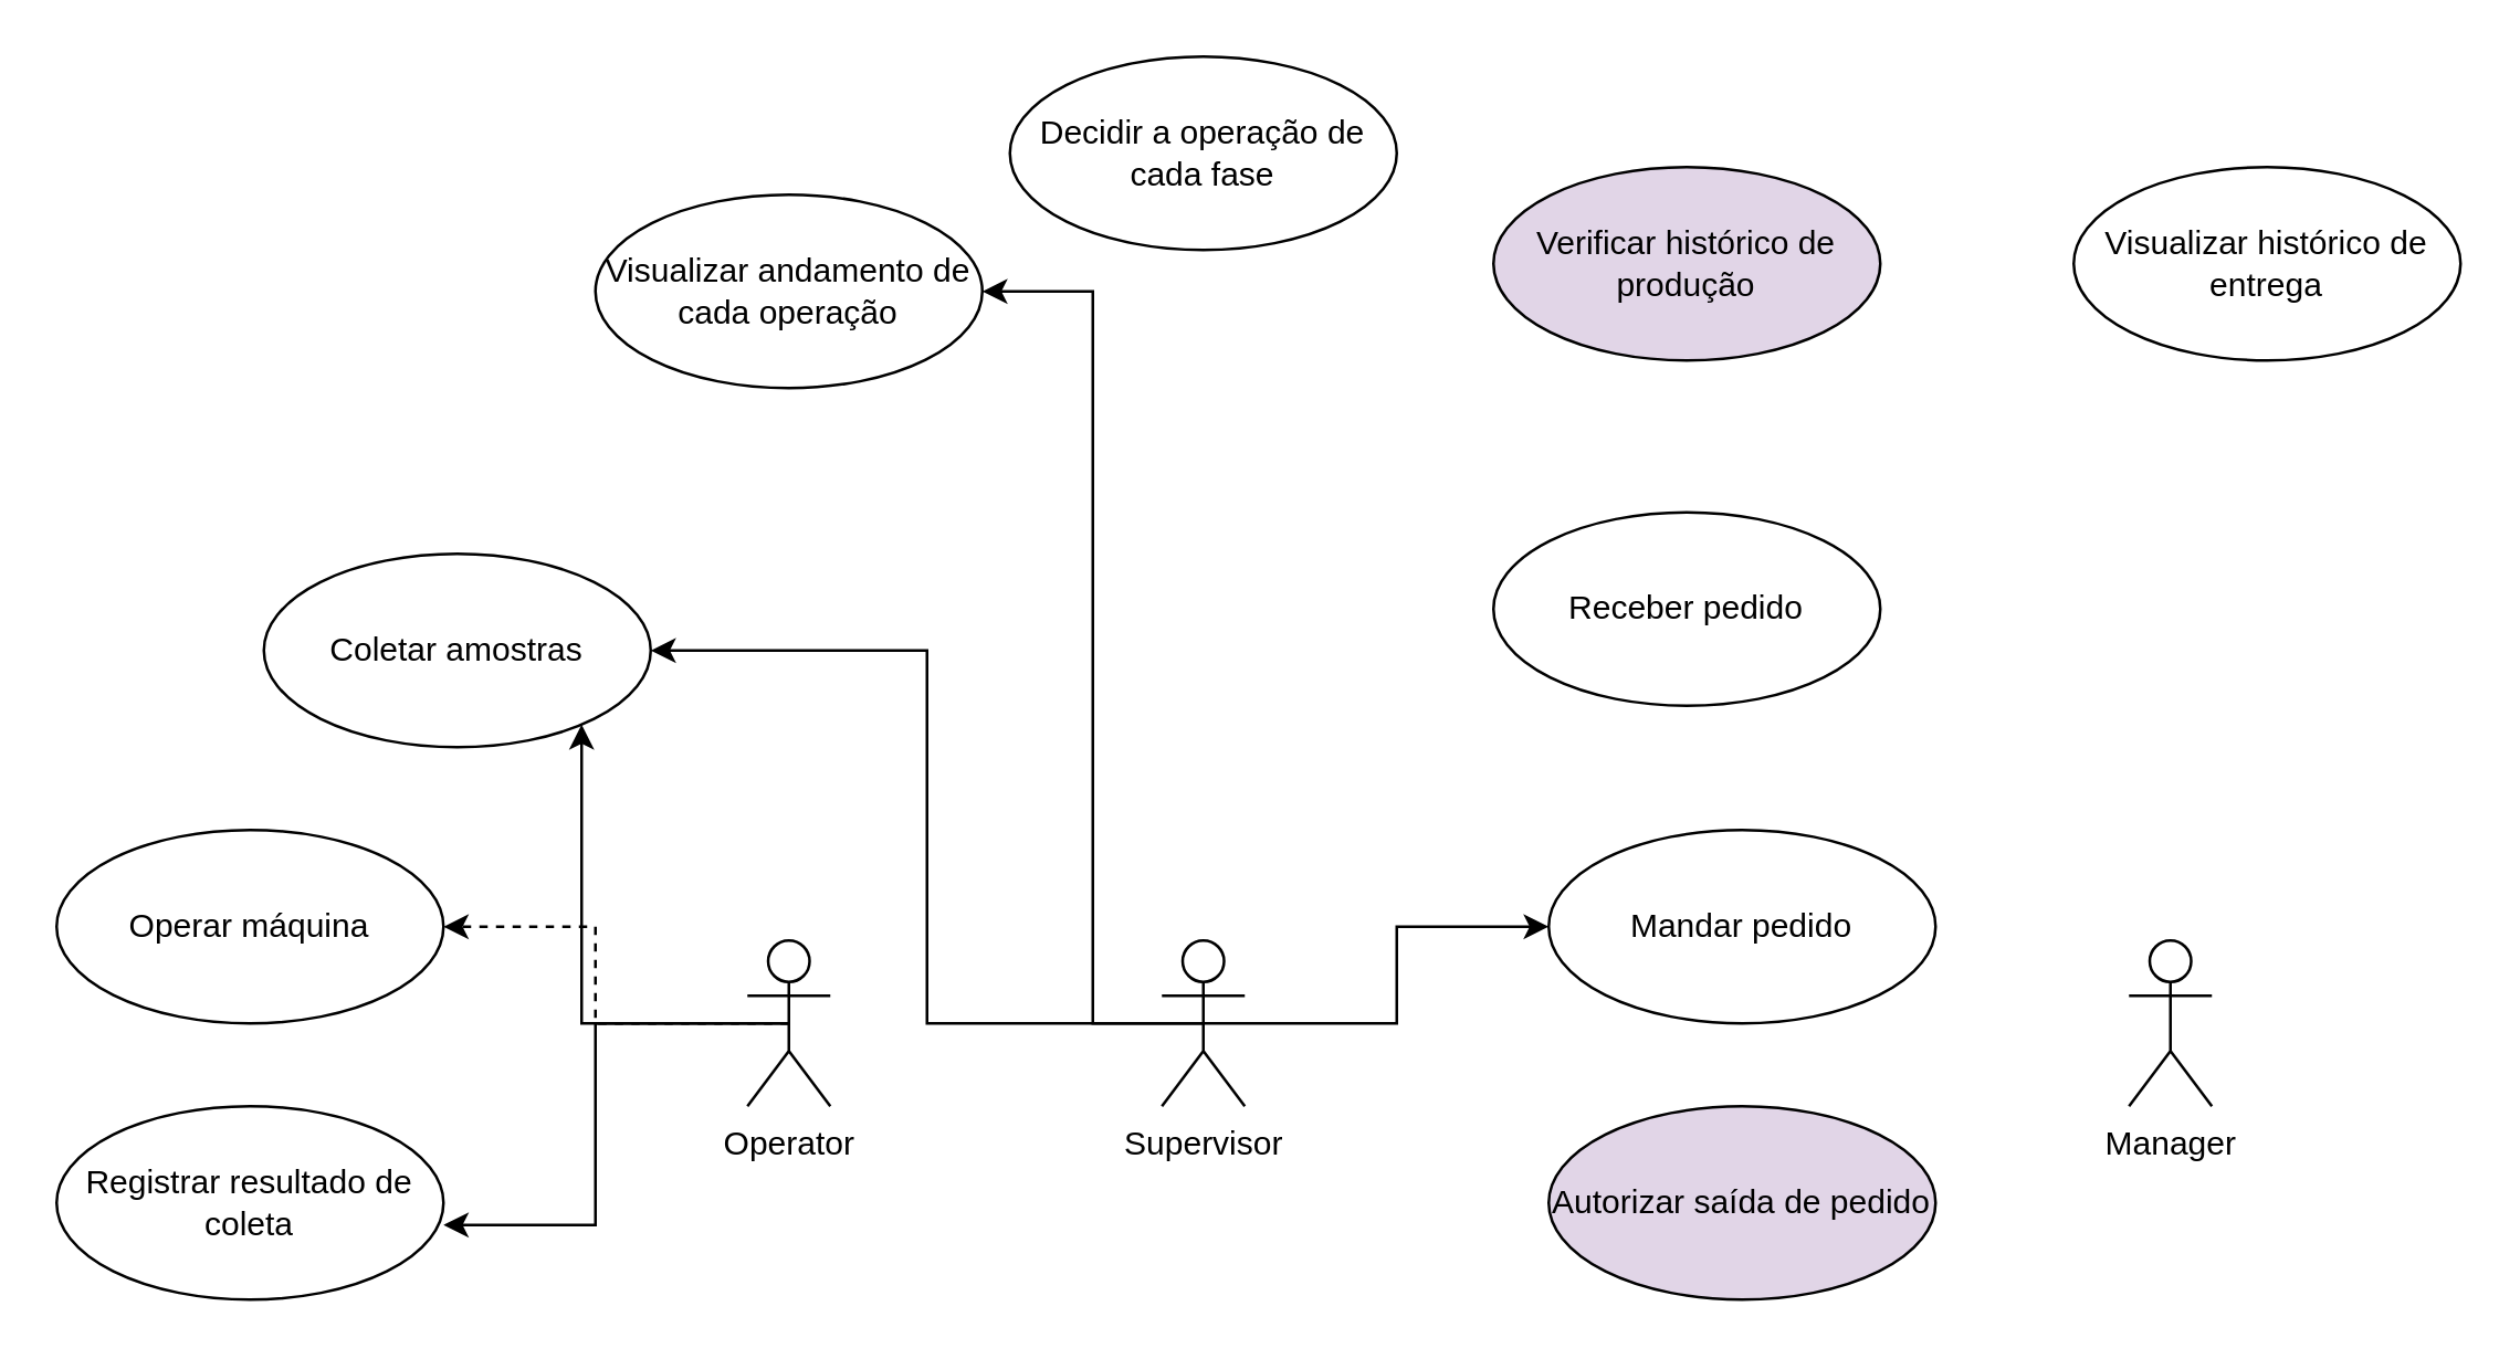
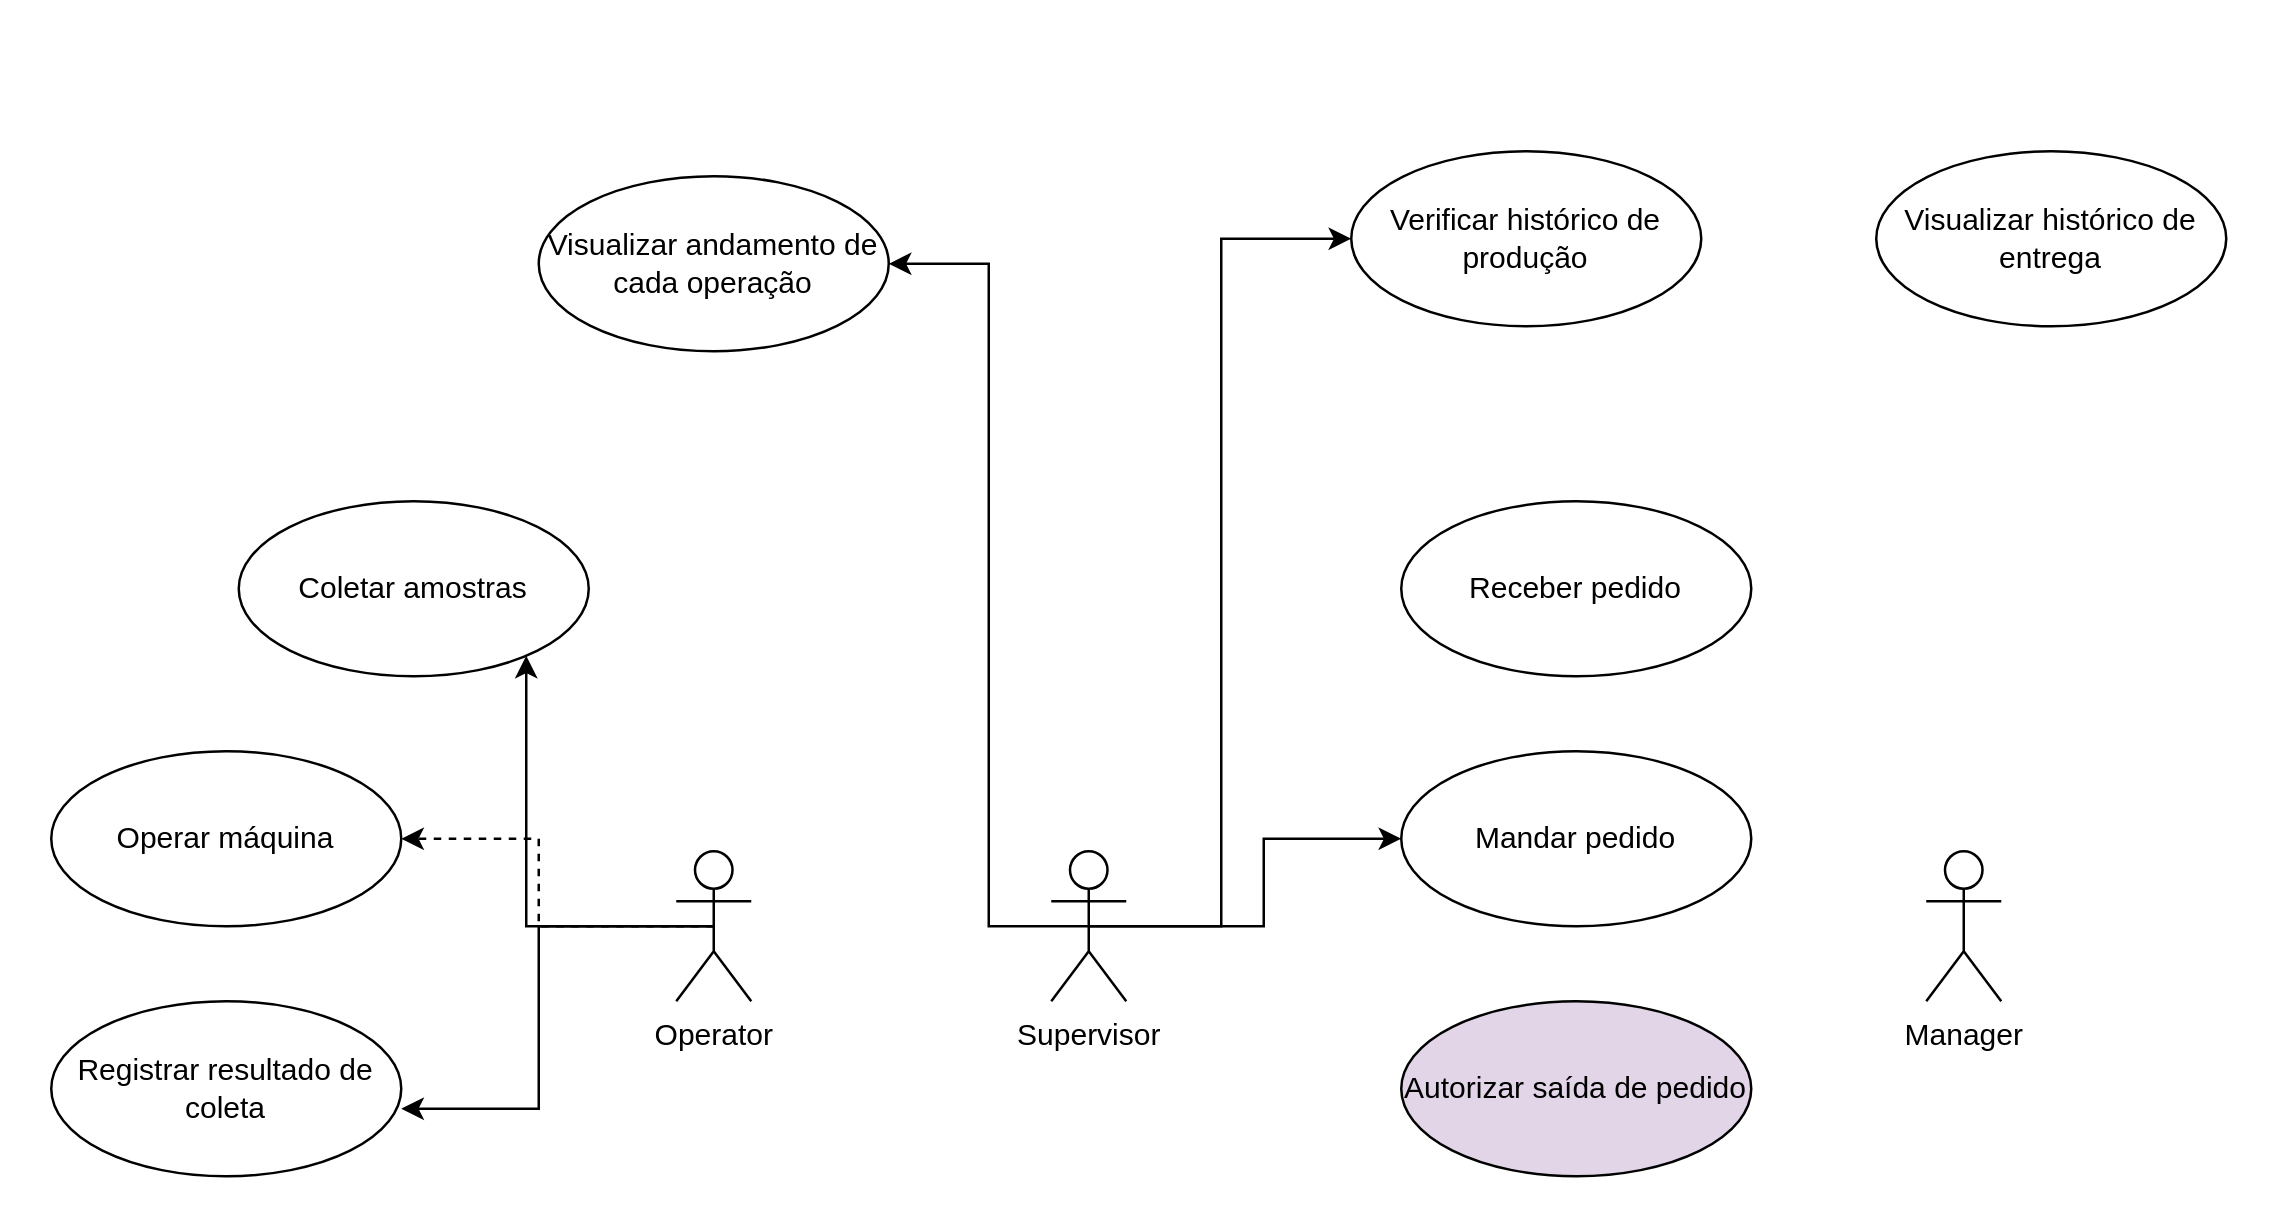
- <mxCell id="13" value="Decidir a operação de cada fase" style="ellipse;whiteSpace=wrap;html=1;" parent="1" vertex="1"><mxGeometry x="365" y="20" width="140" height="70" as="geometry" /></mxCell>
- <mxCell id="15" value="Verificar histórico de produção" style="ellipse;whiteSpace=wrap;html=1;fillColor=#e1d5e7;" parent="1" vertex="1"><mxGeometry x="540" y="60" width="140" height="70" as="geometry" /></mxCell>
+ <mxCell id="15" value="Verificar histórico de produção" style="ellipse;whiteSpace=wrap;html=1;" parent="1" vertex="1"><mxGeometry x="540" y="60" width="140" height="70" as="geometry" /></mxCell>
- <mxCell id="18" value="Receber pedido" style="ellipse;whiteSpace=wrap;html=1;" parent="1" vertex="1"><mxGeometry x="540" y="185" width="140" height="70" as="geometry" /></mxCell>
+ <mxCell id="18" value="Receber pedido" style="ellipse;whiteSpace=wrap;html=1;" parent="1" vertex="1"><mxGeometry x="560" y="200" width="140" height="70" as="geometry" /></mxCell>
- <mxCell id="10" style="edgeStyle=elbowEdgeStyle;rounded=0;orthogonalLoop=1;jettySize=auto;html=1;exitX=0.5;exitY=0.5;exitDx=0;exitDy=0;exitPerimeter=0;" parent="1" source="12" target="2" edge="1"><mxGeometry relative="1" as="geometry" /></mxCell>
+ <mxCell id="10" style="edgeStyle=elbowEdgeStyle;rounded=0;orthogonalLoop=1;jettySize=auto;html=1;exitX=0.5;exitY=0.5;exitDx=0;exitDy=0;exitPerimeter=0;" parent="1" source="12" target="15" edge="1"><mxGeometry relative="1" as="geometry" /></mxCell>
